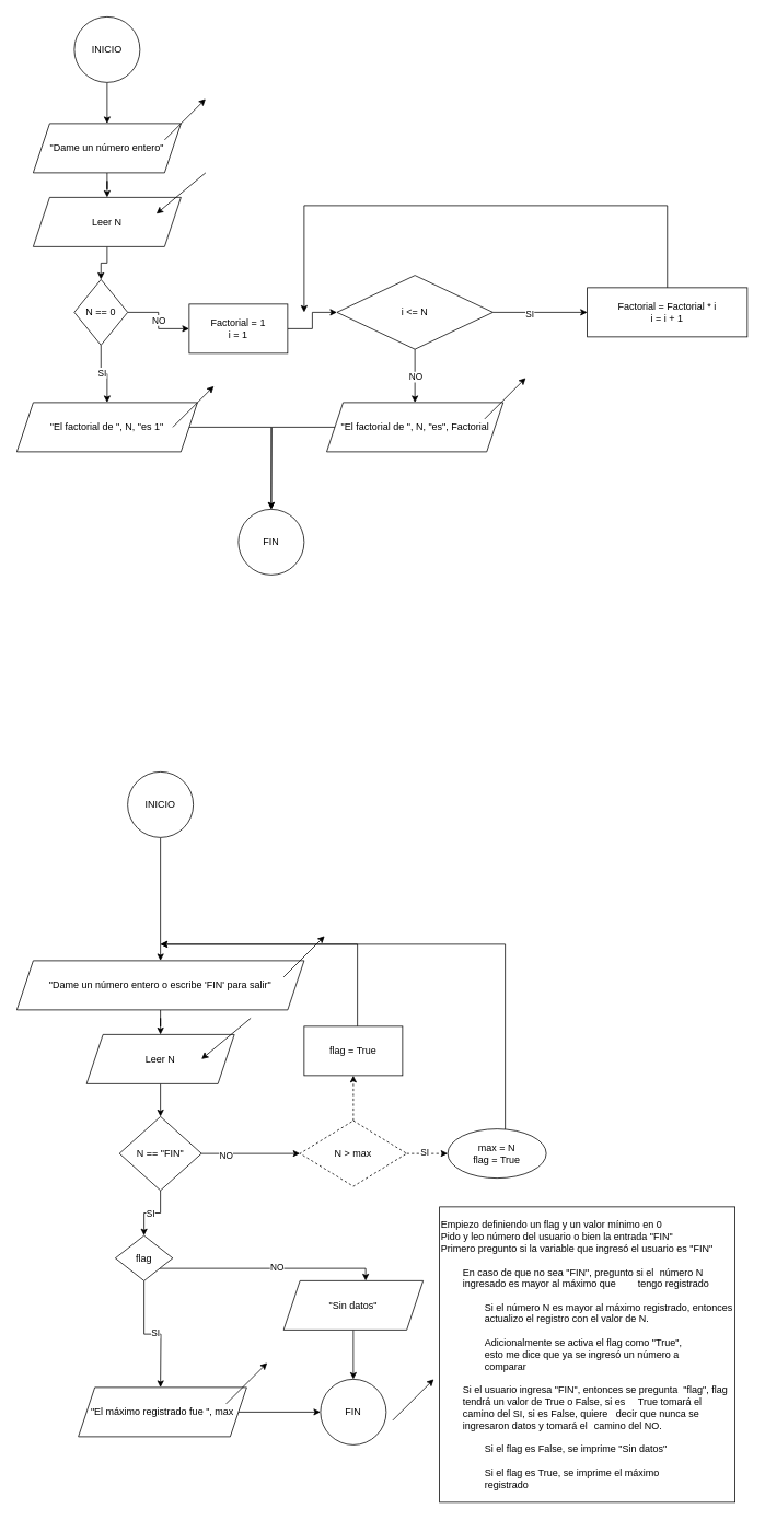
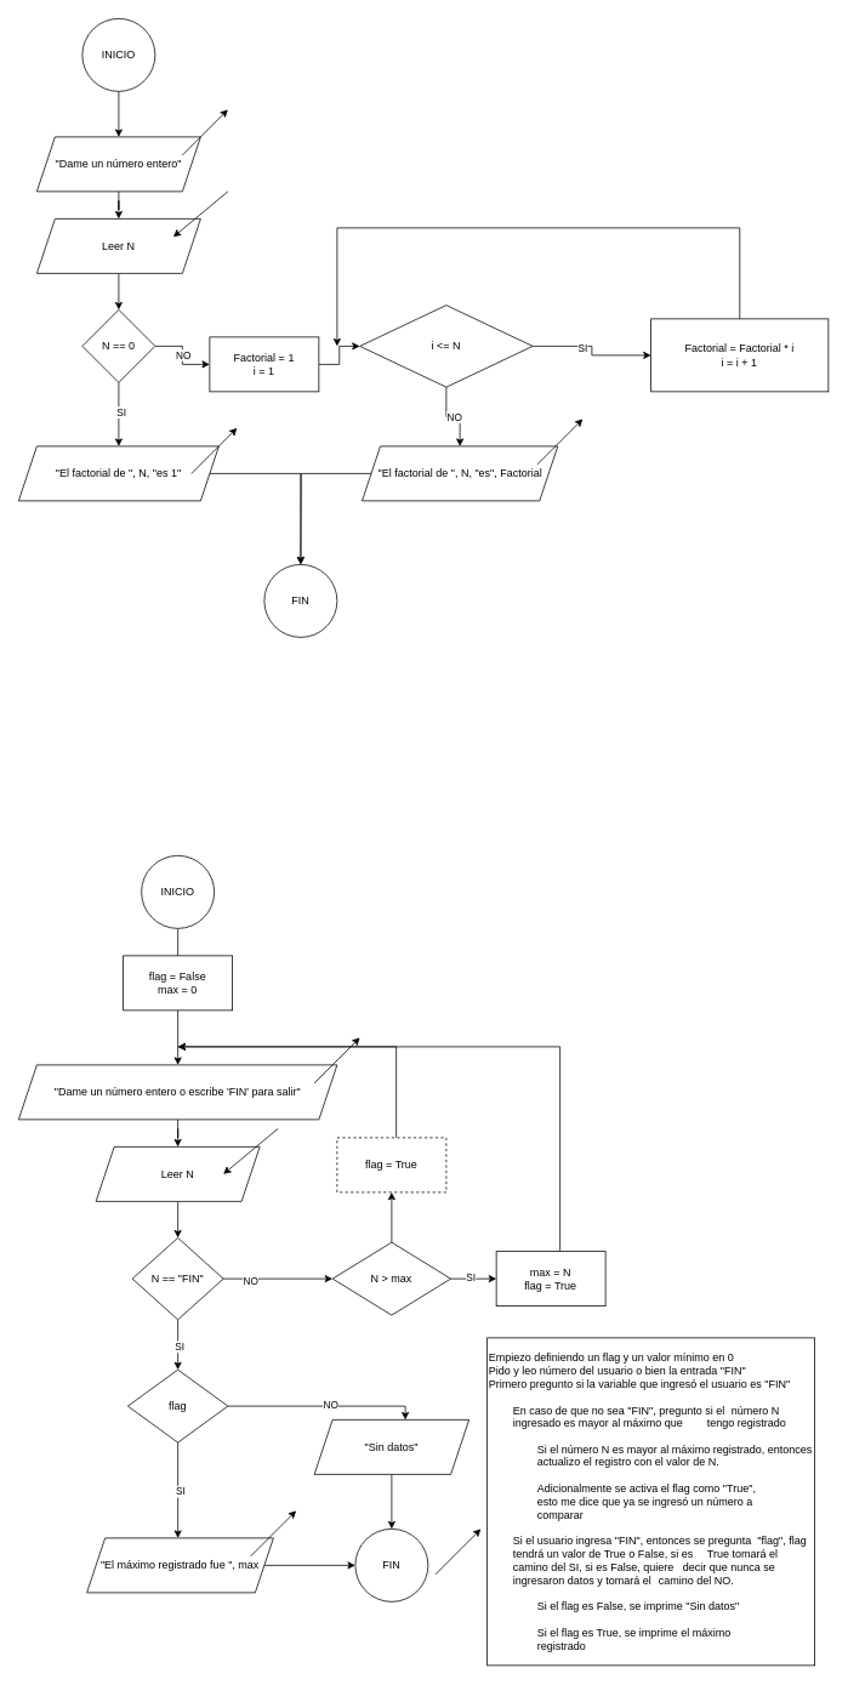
- <mxCell id="14" value="N == 0" style="rhombus;whiteSpace=wrap;html=1;" parent="1" vertex="1"><mxGeometry x="90" y="340" width="65" height="80" as="geometry" /></mxCell>
+ <mxCell id="14" value="N == 0" style="rhombus;whiteSpace=wrap;html=1;" parent="1" vertex="1"><mxGeometry x="90" y="340" width="80" height="80" as="geometry" /></mxCell>
- <mxCell id="24" value="i &amp;lt;= N" style="rhombus;whiteSpace=wrap;html=1;" parent="1" vertex="1"><mxGeometry x="410" y="335" width="190" height="90" as="geometry" /></mxCell>
+ <mxCell id="24" value="i &amp;lt;= N" style="rhombus;whiteSpace=wrap;html=1;" parent="1" vertex="1"><mxGeometry x="395" y="335" width="190" height="90" as="geometry" /></mxCell>
- <mxCell id="26" value="Factorial = Factorial * i&lt;div&gt;i = i + 1&lt;/div&gt;" style="whiteSpace=wrap;html=1;" parent="1" vertex="1"><mxGeometry x="715" y="350" width="195" height="60" as="geometry" /></mxCell>
+ <mxCell id="26" value="Factorial = Factorial * i&lt;div&gt;i = i + 1&lt;/div&gt;" style="whiteSpace=wrap;html=1;" parent="1" vertex="1"><mxGeometry x="715" y="350" width="195" height="80" as="geometry" /></mxCell>
+ <mxCell id="39" value="&lt;div&gt;flag = False&lt;/div&gt;&lt;div&gt;max = 0&lt;/div&gt;" style="whiteSpace=wrap;html=1;" parent="1" vertex="1"><mxGeometry x="135" y="1050" width="120" height="60" as="geometry" /></mxCell>
- <mxCell id="55" value="flag = True" style="whiteSpace=wrap;html=1;" parent="1" vertex="1"><mxGeometry x="370" y="1250" width="120" height="60" as="geometry" /></mxCell>
+ <mxCell id="55" value="flag = True" style="whiteSpace=wrap;html=1;dashed=1;" parent="1" vertex="1"><mxGeometry x="370" y="1250" width="120" height="60" as="geometry" /></mxCell>
- <mxCell id="47" value="" style="edgeStyle=orthogonalEdgeStyle;rounded=0;orthogonalLoop=1;jettySize=auto;html=1;dashed=1;" parent="1" source="48" target="55" edge="1"><mxGeometry relative="1" as="geometry" /></mxCell>
+ <mxCell id="47" value="" style="edgeStyle=orthogonalEdgeStyle;rounded=0;orthogonalLoop=1;jettySize=auto;html=1;" parent="1" source="48" target="55" edge="1"><mxGeometry relative="1" as="geometry" /></mxCell>
- <mxCell id="48" value="N &amp;gt; max" style="rhombus;whiteSpace=wrap;html=1;dashed=1;" parent="1" vertex="1"><mxGeometry x="365" y="1365" width="130" height="80" as="geometry" /></mxCell>
+ <mxCell id="48" value="N &amp;gt; max" style="rhombus;whiteSpace=wrap;html=1;" parent="1" vertex="1"><mxGeometry x="365" y="1365" width="130" height="80" as="geometry" /></mxCell>
- <mxCell id="45" value="" style="edgeStyle=orthogonalEdgeStyle;rounded=0;orthogonalLoop=1;jettySize=auto;html=1;dashed=1;" parent="1" source="48" target="50" edge="1"><mxGeometry relative="1" as="geometry" /></mxCell>
+ <mxCell id="45" value="" style="edgeStyle=orthogonalEdgeStyle;rounded=0;orthogonalLoop=1;jettySize=auto;html=1;" parent="1" source="48" target="50" edge="1"><mxGeometry relative="1" as="geometry" /></mxCell>
- <mxCell id="50" value="max = N&lt;div&gt;flag = True&lt;/div&gt;" style="ellipse;whiteSpace=wrap;html=1;" parent="1" vertex="1"><mxGeometry x="545" y="1375" width="120" height="60" as="geometry" /></mxCell>
+ <mxCell id="50" value="max = N&lt;div&gt;flag = True&lt;/div&gt;" style="whiteSpace=wrap;html=1;" parent="1" vertex="1"><mxGeometry x="545" y="1375" width="120" height="60" as="geometry" /></mxCell>
- <mxCell id="60" value="flag" style="rhombus;whiteSpace=wrap;html=1;" parent="1" vertex="1"><mxGeometry x="140" y="1505" width="70" height="55" as="geometry" /></mxCell>
+ <mxCell id="60" value="flag" style="rhombus;whiteSpace=wrap;html=1;" parent="1" vertex="1"><mxGeometry x="140" y="1505" width="110" height="80" as="geometry" /></mxCell>
